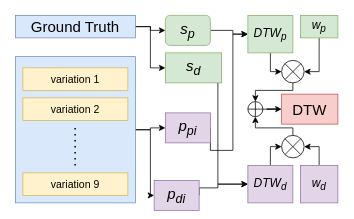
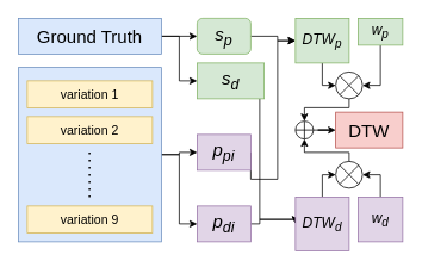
- <mxCell id="7" value="&lt;font style=&quot;font-size: 20px;&quot;&gt;Ground Truth&lt;/font&gt;" style="rounded=0;whiteSpace=wrap;html=1;fillColor=#dae8fc;strokeColor=#6c8ebf;" vertex="1" parent="1"><mxGeometry x="20" y="20" width="160" height="30" as="geometry" /></mxCell>
+ <mxCell id="7" value="&lt;font style=&quot;font-size: 20px;&quot;&gt;Ground Truth&lt;/font&gt;" style="rounded=0;whiteSpace=wrap;html=1;fillColor=#dae8fc;strokeColor=#6c8ebf;" vertex="1" parent="1"><mxGeometry x="20" y="20" width="160" height="40" as="geometry" /></mxCell>
- <mxCell id="20" value="&lt;i style=&quot;font-size: 16px;&quot;&gt;DTW&lt;sub&gt;d&lt;/sub&gt;&lt;/i&gt;" style="rounded=0;whiteSpace=wrap;html=1;fillColor=#e1d5e7;strokeColor=#9673a6;" vertex="1" parent="1"><mxGeometry x="330" y="220" width="60" height="50" as="geometry" /></mxCell>
+ <mxCell id="20" value="&lt;i style=&quot;font-size: 16px;&quot;&gt;DTW&lt;sub&gt;d&lt;/sub&gt;&lt;/i&gt;" style="rounded=0;whiteSpace=wrap;html=1;fillColor=#e1d5e7;strokeColor=#9673a6;" vertex="1" parent="1"><mxGeometry x="330" y="220" width="60" height="60" as="geometry" /></mxCell>
- <mxCell id="16" value="&lt;i style=&quot;font-size: 20px;&quot;&gt;p&lt;sub&gt;di&lt;/sub&gt;&lt;/i&gt;" style="rounded=0;whiteSpace=wrap;html=1;fillColor=#e1d5e7;strokeColor=#9673a6;" vertex="1" parent="1"><mxGeometry x="205" y="240" width="60" height="40" as="geometry" /></mxCell>
+ <mxCell id="16" value="&lt;i style=&quot;font-size: 20px;&quot;&gt;p&lt;sub&gt;di&lt;/sub&gt;&lt;/i&gt;" style="rounded=0;whiteSpace=wrap;html=1;fillColor=#e1d5e7;strokeColor=#9673a6;" vertex="1" parent="1"><mxGeometry x="220" y="230" width="60" height="40" as="geometry" /></mxCell>
